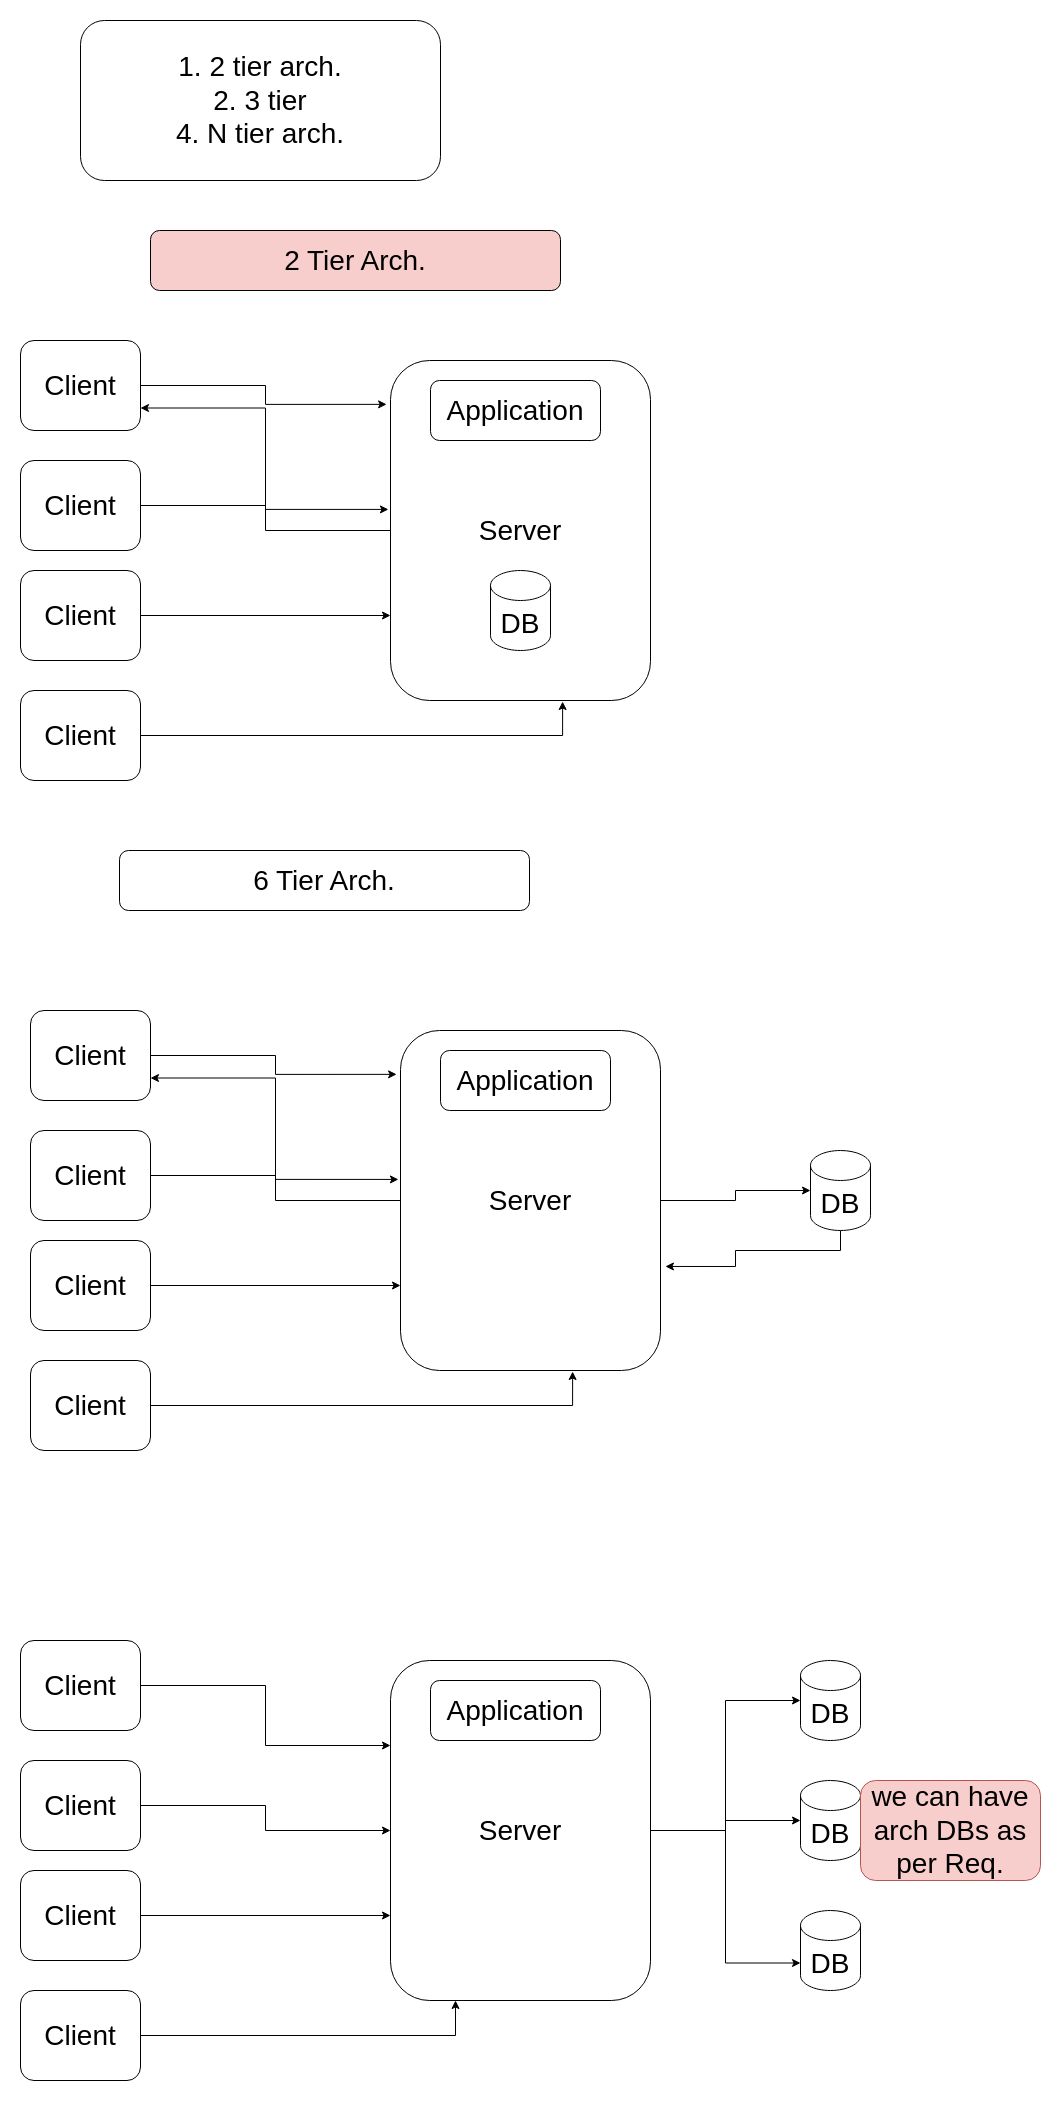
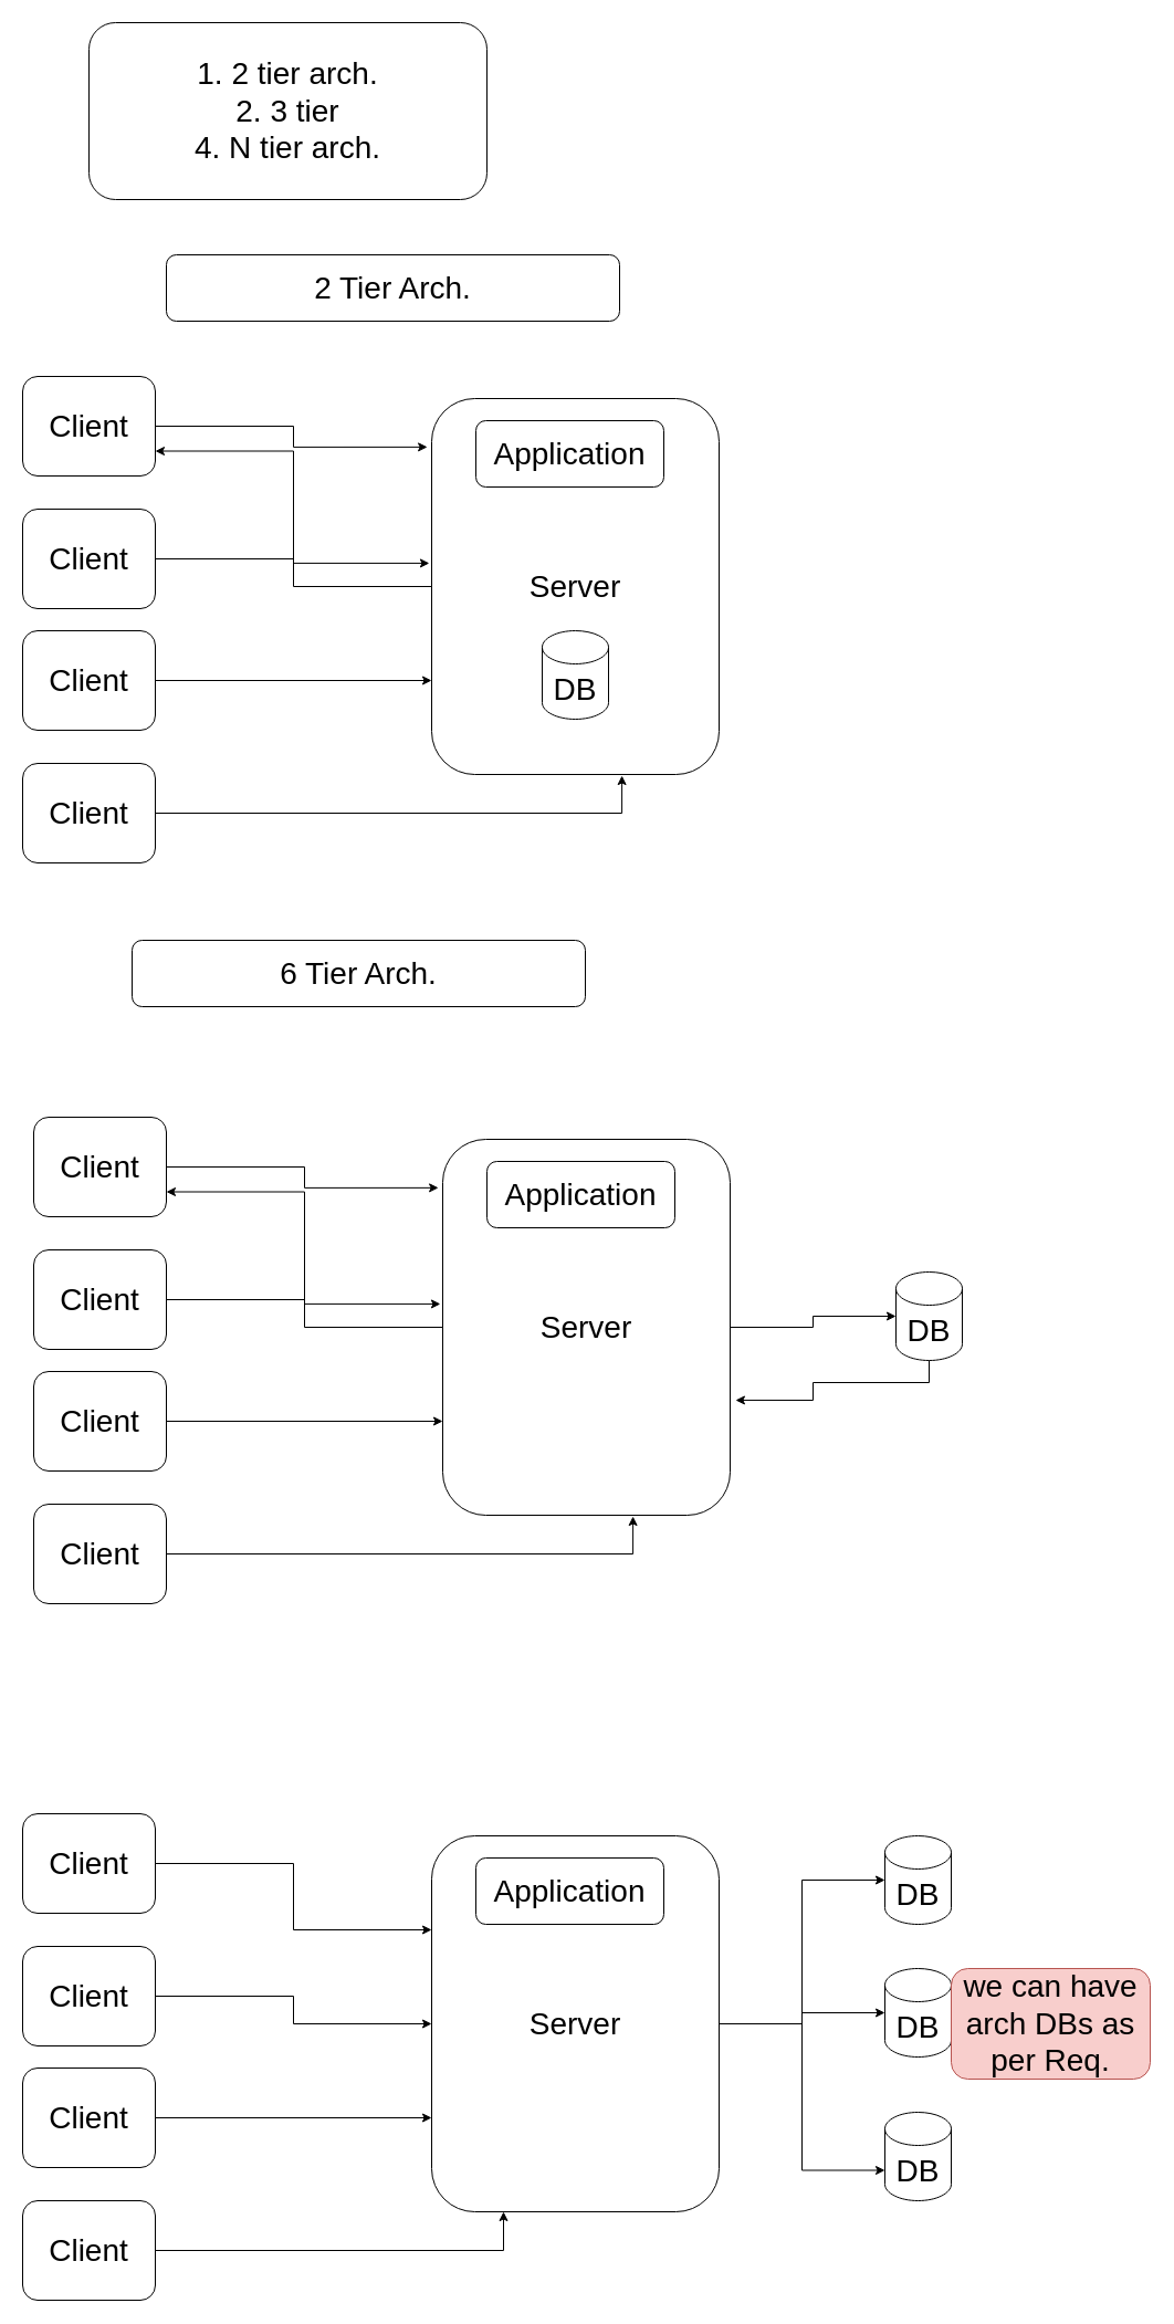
- <mxCell id="16" value="2 Tier Arch." style="rounded=1;whiteSpace=wrap;html=1;fontSize=28;fillColor=#f8cecc;" vertex="1" parent="1"><mxGeometry x="150" y="230" width="410" height="60" as="geometry" /></mxCell>
+ <mxCell id="16" value="2 Tier Arch." style="rounded=1;whiteSpace=wrap;html=1;fontSize=28;" vertex="1" parent="1"><mxGeometry x="150" y="230" width="410" height="60" as="geometry" /></mxCell>
